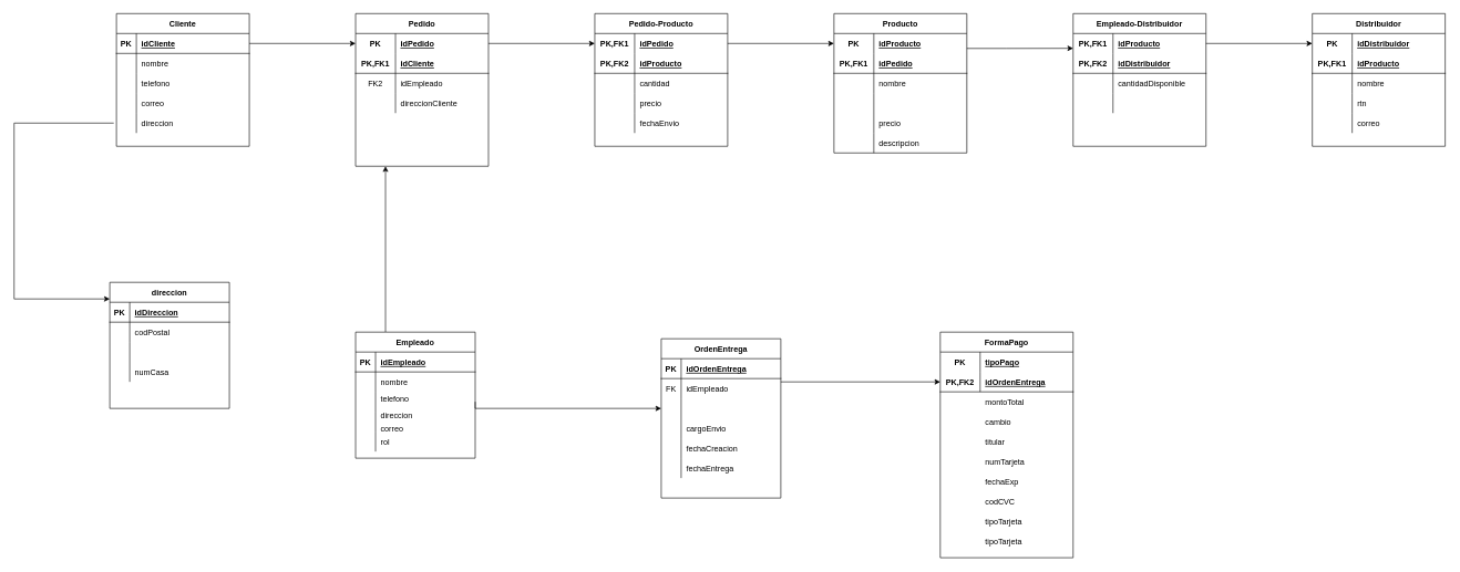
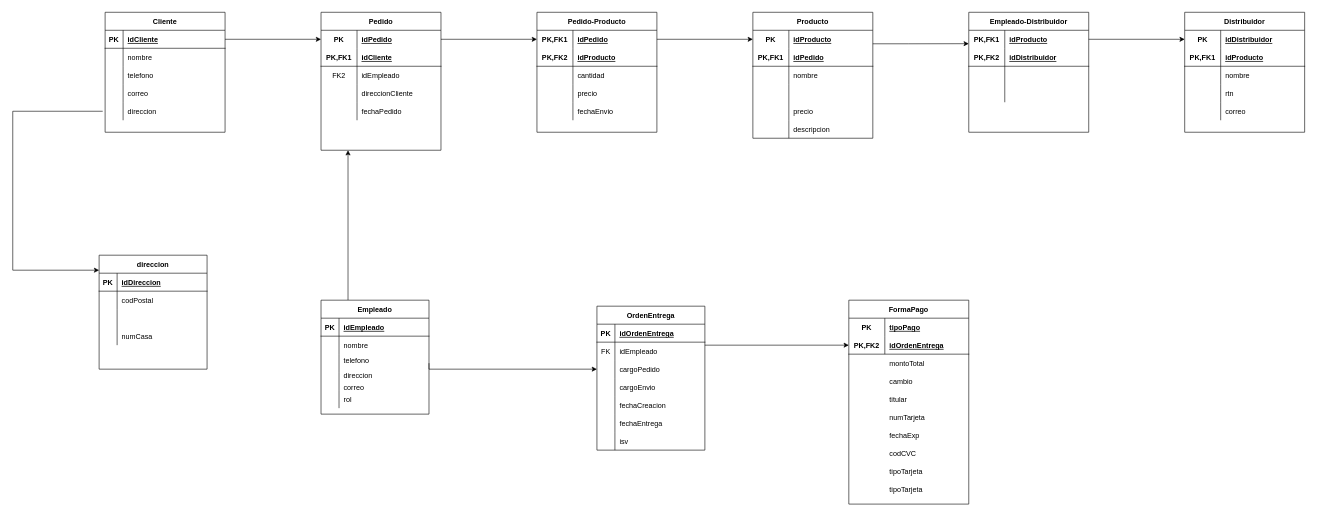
- <mxCell id="45" value="cantidadDisponible" style="shape=partialRectangle;connectable=0;fillColor=none;top=0;left=0;bottom=0;right=0;align=left;spacingLeft=6;overflow=hidden;" parent="43" vertex="1"><mxGeometry x="60" width="140" height="30" as="geometry" /></mxCell>
+ <mxCell id="35" value="fechaPedido" style="shape=partialRectangle;connectable=0;fillColor=none;top=0;left=0;bottom=0;right=0;align=left;spacingLeft=6;overflow=hidden;" vertex="1" parent="33"><mxGeometry x="60" width="140" height="30" as="geometry" /></mxCell>
+ <mxCell id="148" value="cargoPedido" style="shape=partialRectangle;connectable=0;fillColor=none;top=0;left=0;bottom=0;right=0;align=left;spacingLeft=6;overflow=hidden;" vertex="1" parent="146"><mxGeometry x="30" width="150" height="30" as="geometry" /></mxCell>
+ <mxCell id="160" value="isv" style="shape=partialRectangle;connectable=0;fillColor=none;top=0;left=0;bottom=0;right=0;align=left;spacingLeft=6;overflow=hidden;" vertex="1" parent="158"><mxGeometry x="30" width="150" height="30" as="geometry" /></mxCell>
